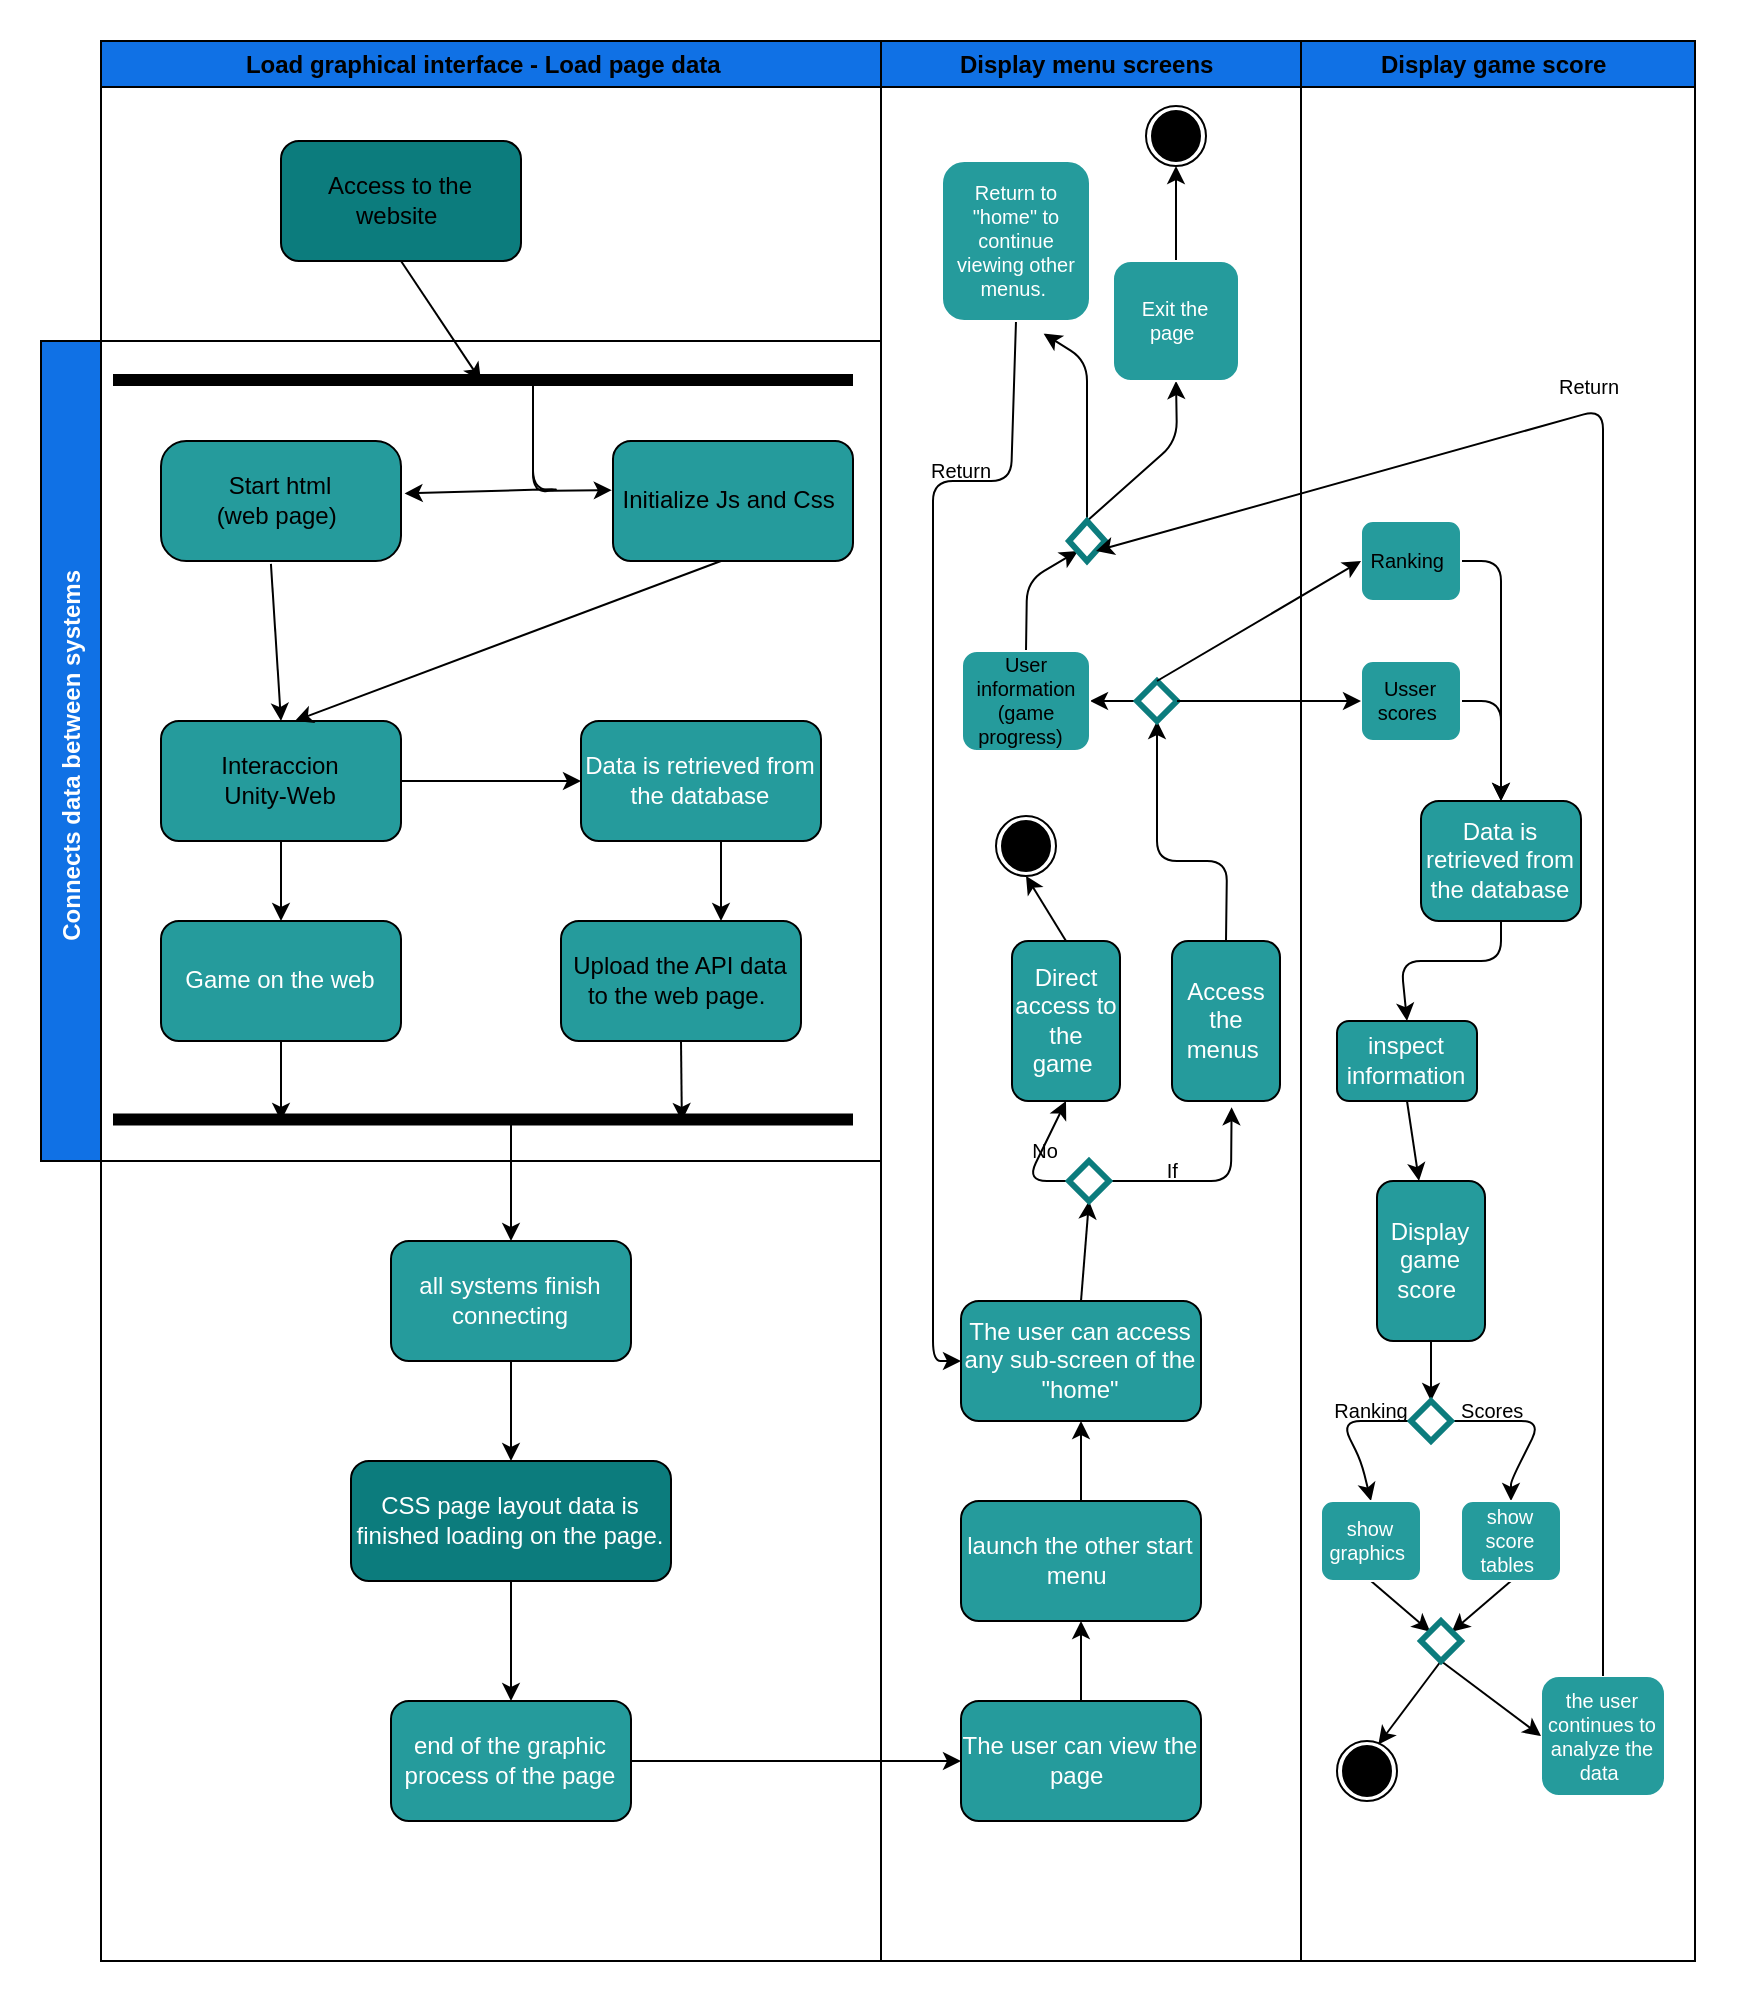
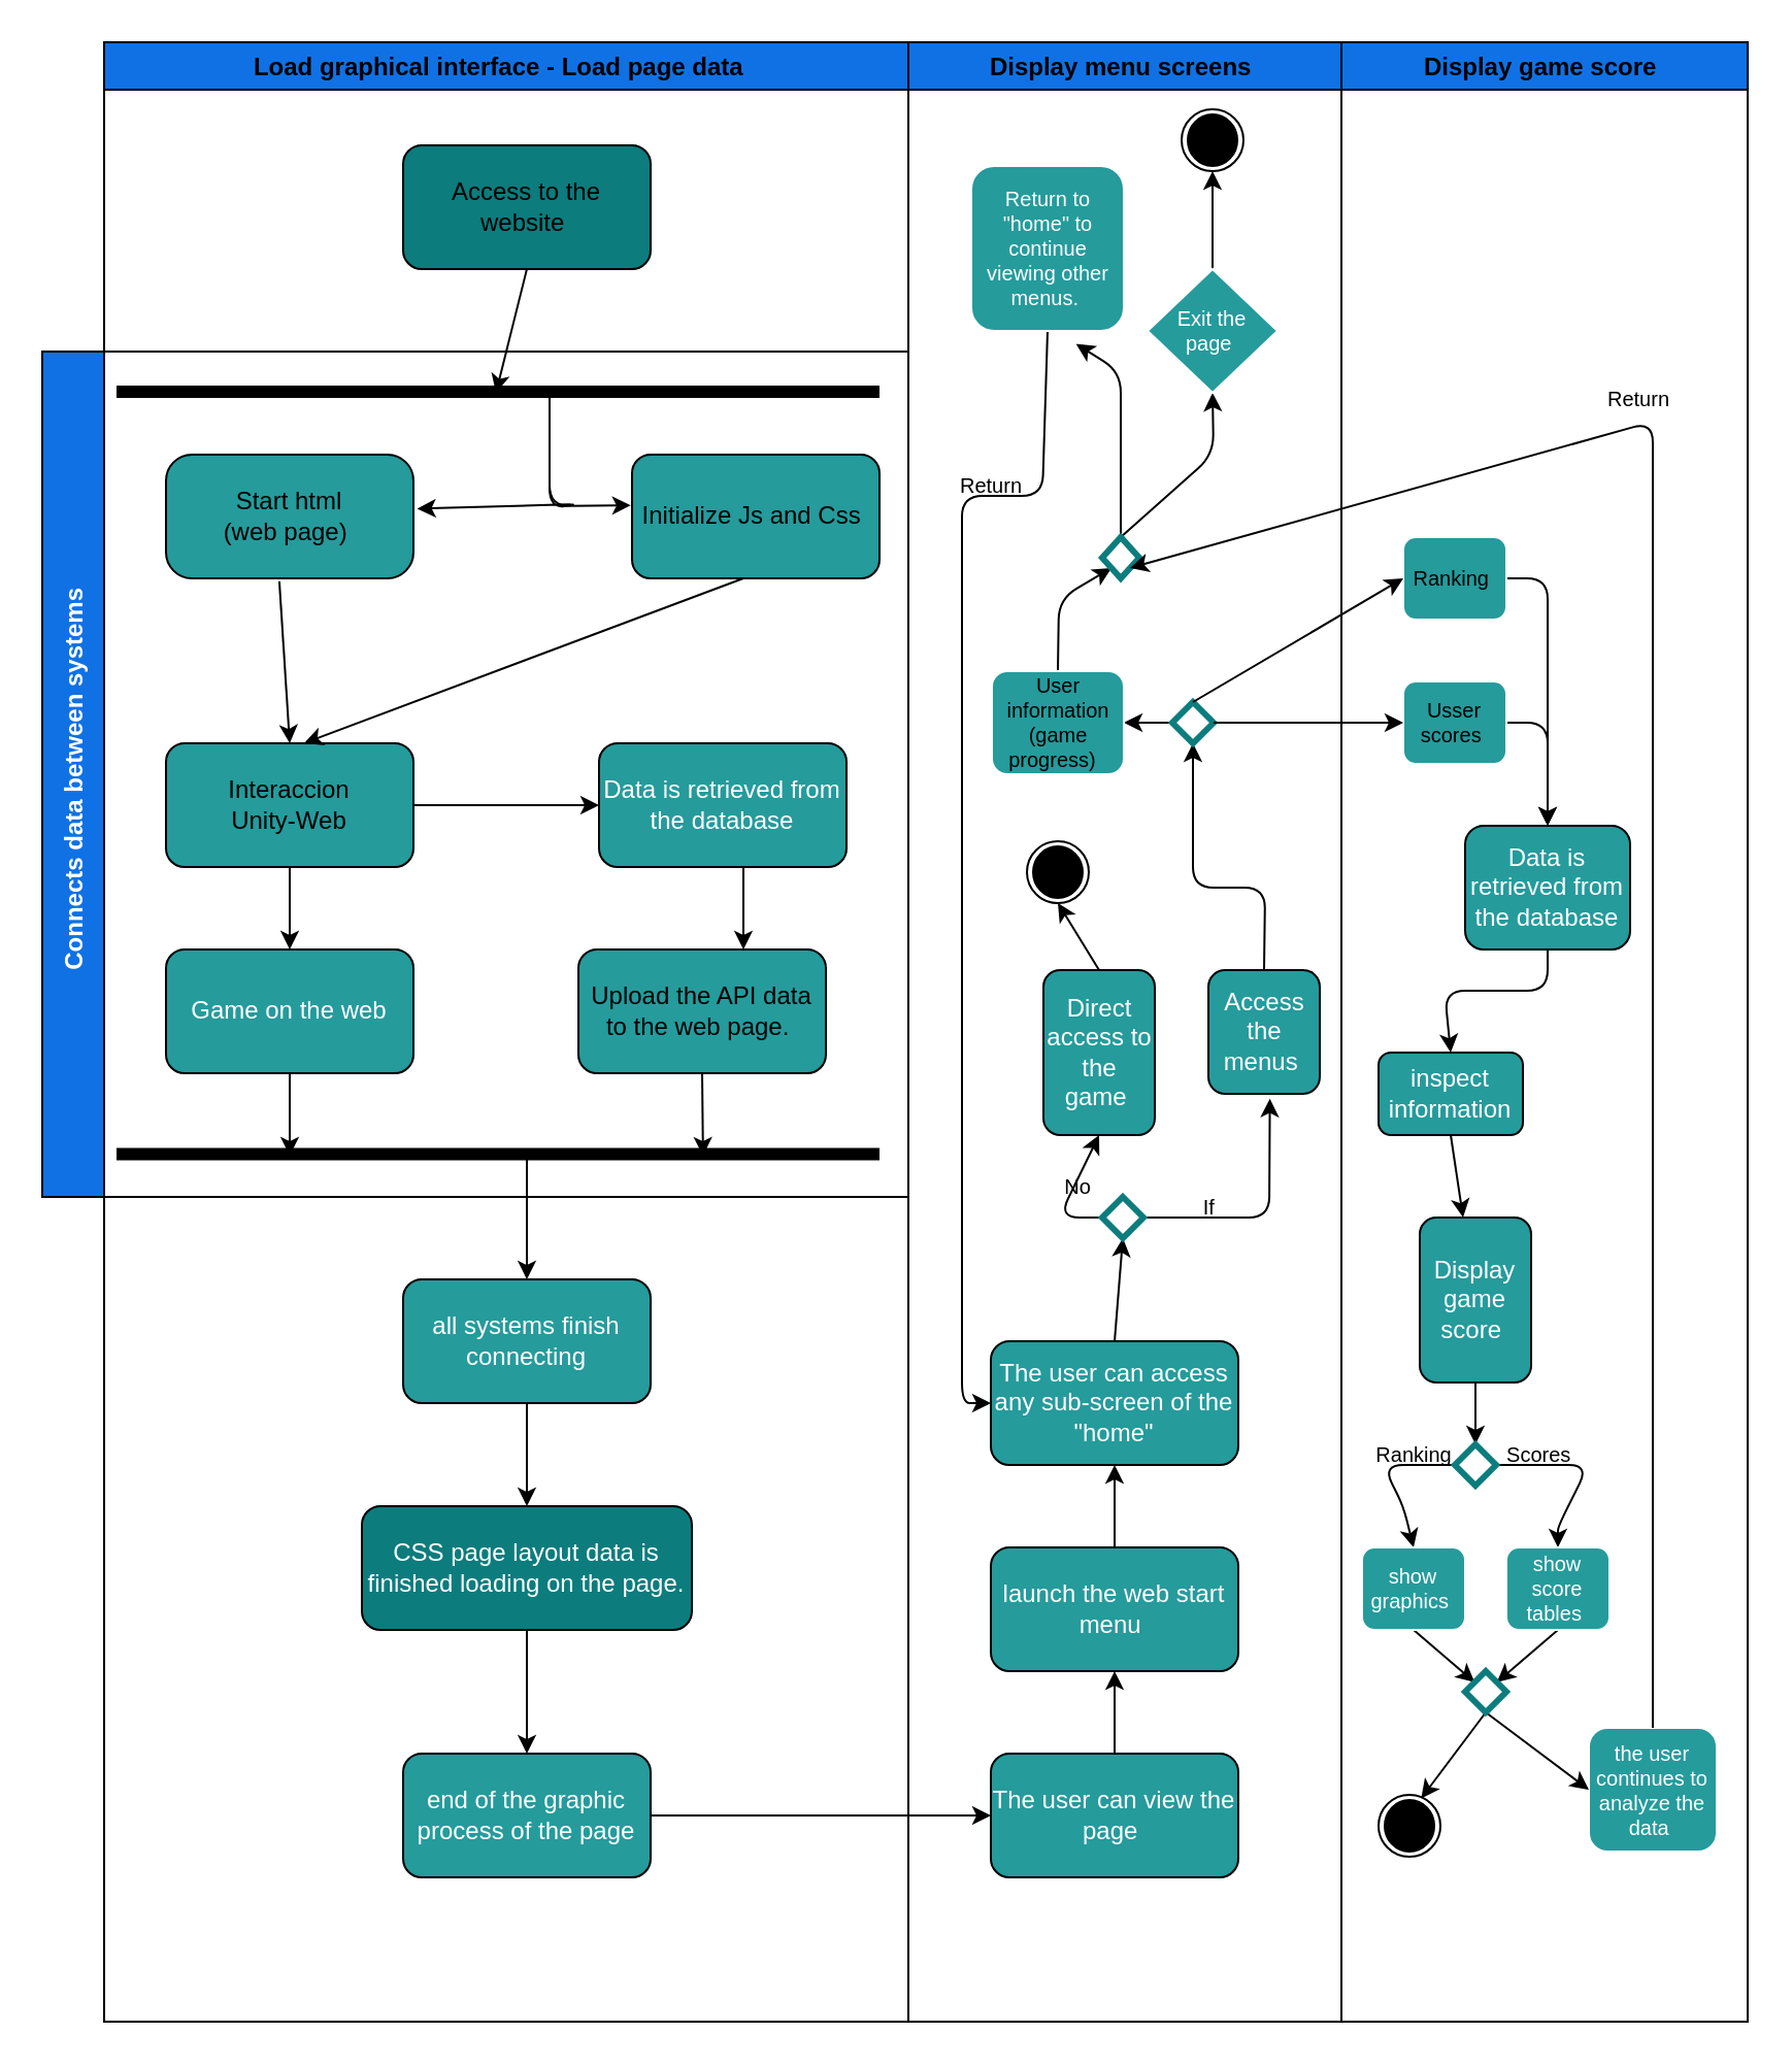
- <mxCell id="35" value="Access to the website&amp;nbsp;" style="rounded=1;whiteSpace=wrap;html=1;fillColor=#0c7c7d;" parent="34" vertex="1"><mxGeometry x="90" y="50" width="120" height="60" as="geometry" /></mxCell>
+ <mxCell id="35" value="Access to the website&amp;nbsp;" style="rounded=1;whiteSpace=wrap;html=1;fillColor=#0c7c7d;" parent="34" vertex="1"><mxGeometry x="145" y="50" width="120" height="60" as="geometry" /></mxCell>
- <mxCell id="27" value="Exit the page&amp;nbsp;" style="rounded=1;whiteSpace=wrap;html=1;labelBackgroundColor=none;fontSize=10;fontColor=#FFFFFF;strokeColor=#FFFFFF;strokeWidth=1;fillColor=#259B9C;" vertex="1" parent="2"><mxGeometry x="116" y="110" width="63" height="60" as="geometry" /></mxCell>
+ <mxCell id="27" value="Exit the page&amp;nbsp;" style="rhombus;whiteSpace=wrap;html=1;labelBackgroundColor=none;fontSize=10;fontColor=#FFFFFF;strokeColor=#FFFFFF;strokeWidth=1;fillColor=#259B9C;" vertex="1" parent="2"><mxGeometry x="116" y="110" width="63" height="60" as="geometry" /></mxCell>
- <mxCell id="18" value="Access the menus&amp;nbsp;" style="rounded=1;whiteSpace=wrap;html=1;labelBackgroundColor=none;fontColor=#FFFFFF;fillColor=#259B9C;" vertex="1" parent="2"><mxGeometry x="145.5" y="450" width="54" height="80" as="geometry" /></mxCell>
+ <mxCell id="18" value="Access the menus&amp;nbsp;" style="rounded=1;whiteSpace=wrap;html=1;labelBackgroundColor=none;fontColor=#FFFFFF;fillColor=#259B9C;" vertex="1" parent="2"><mxGeometry x="145.5" y="450" width="54" height="60" as="geometry" /></mxCell>
- <mxCell id="6" value="launch the other start menu&amp;nbsp;" style="rounded=1;whiteSpace=wrap;html=1;labelBackgroundColor=none;fontColor=#FFFFFF;fillColor=#259B9C;" vertex="1" parent="2"><mxGeometry x="40" y="730" width="120" height="60" as="geometry" /></mxCell>
+ <mxCell id="6" value="launch the web start menu&amp;nbsp;" style="rounded=1;whiteSpace=wrap;html=1;labelBackgroundColor=none;fontColor=#FFFFFF;fillColor=#259B9C;" vertex="1" parent="2"><mxGeometry x="40" y="730" width="120" height="60" as="geometry" /></mxCell>
